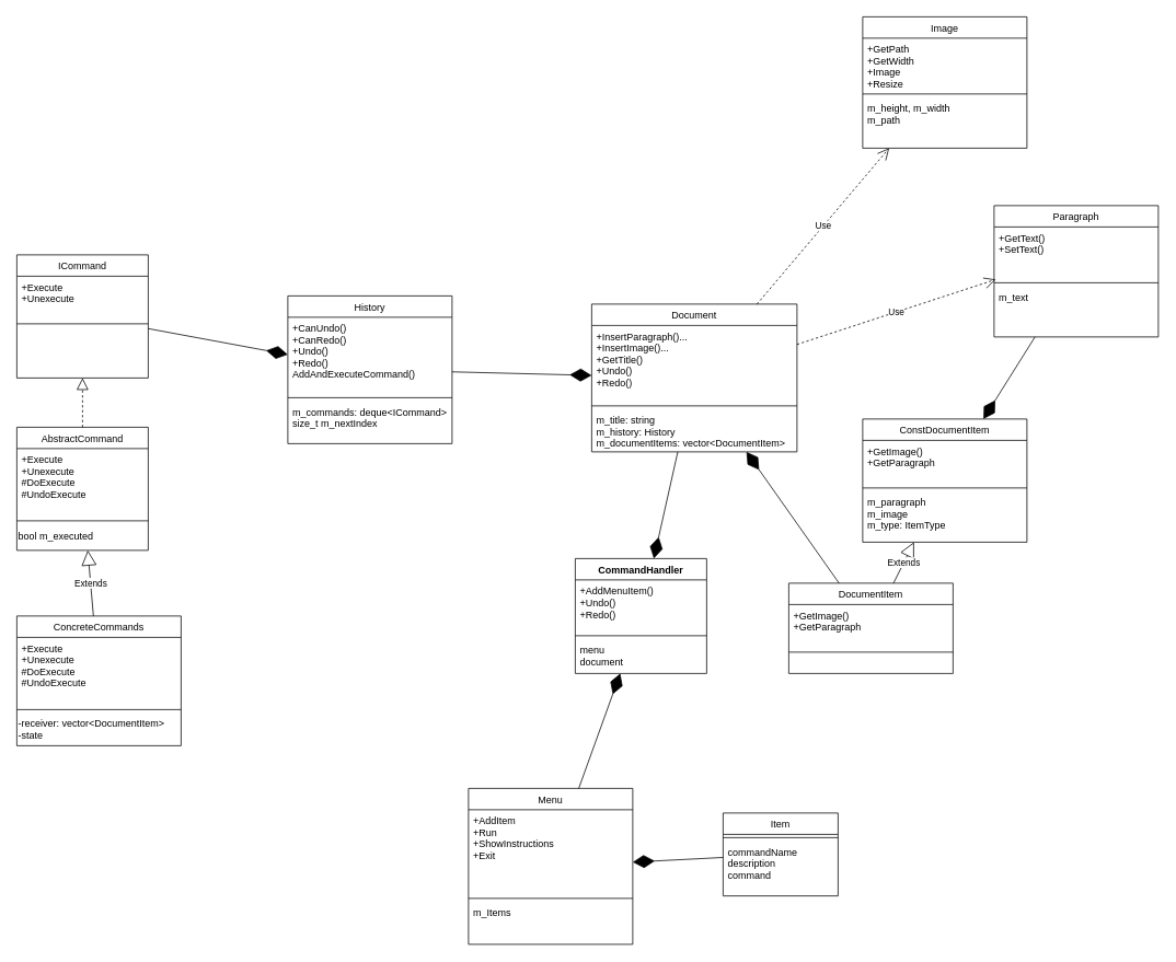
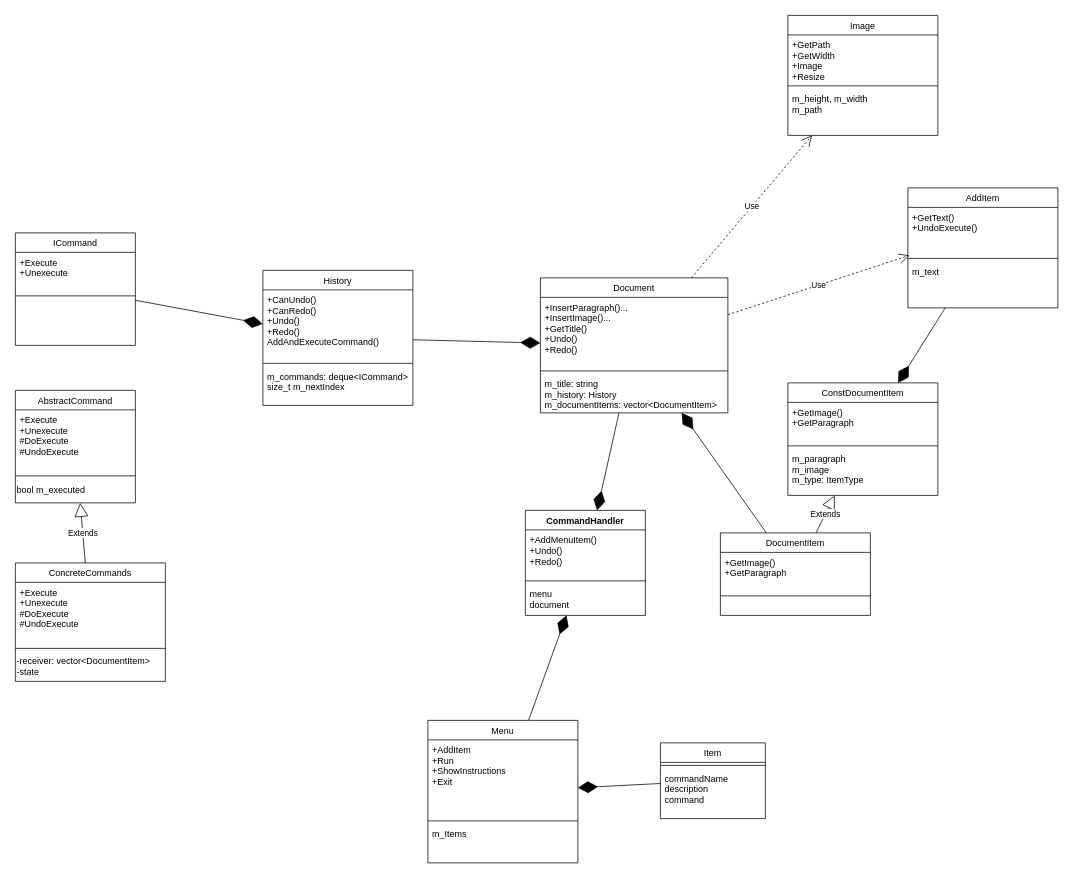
- <mxCell id="38" value="Paragraph" style="swimlane;fontStyle=0;align=center;verticalAlign=top;childLayout=stackLayout;horizontal=1;startSize=26;horizontalStack=0;resizeParent=1;resizeLast=0;collapsible=1;marginBottom=0;rounded=0;shadow=0;strokeWidth=1;" vertex="1" parent="1"><mxGeometry x="1210" y="250" width="200" height="160" as="geometry"><mxRectangle x="550" y="140" width="160" height="26" as="alternateBounds" /></mxGeometry></mxCell>
+ <mxCell id="38" value="AddItem" style="swimlane;fontStyle=0;align=center;verticalAlign=top;childLayout=stackLayout;horizontal=1;startSize=26;horizontalStack=0;resizeParent=1;resizeLast=0;collapsible=1;marginBottom=0;rounded=0;shadow=0;strokeWidth=1;" vertex="1" parent="1"><mxGeometry x="1210" y="250" width="200" height="160" as="geometry"><mxRectangle x="550" y="140" width="160" height="26" as="alternateBounds" /></mxGeometry></mxCell>
- <mxCell id="39" value="+GetText()&#10;+SetText()" style="text;align=left;verticalAlign=top;spacingLeft=4;spacingRight=4;overflow=hidden;rotatable=0;points=[[0,0.5],[1,0.5]];portConstraint=eastwest;" vertex="1" parent="38"><mxGeometry y="26" width="200" height="64" as="geometry" /></mxCell>
+ <mxCell id="39" value="+GetText()&#10;+UndoExecute()" style="text;align=left;verticalAlign=top;spacingLeft=4;spacingRight=4;overflow=hidden;rotatable=0;points=[[0,0.5],[1,0.5]];portConstraint=eastwest;" vertex="1" parent="38"><mxGeometry y="26" width="200" height="64" as="geometry" /></mxCell>
- <mxCell id="18" value="" style="endArrow=block;dashed=1;endFill=0;endSize=12;html=1;rounded=0;" edge="1" parent="1" source="5" target="2"><mxGeometry width="160" relative="1" as="geometry"><mxPoint x="170" y="580" as="sourcePoint" /><mxPoint x="330" y="580" as="targetPoint" /></mxGeometry></mxCell>
